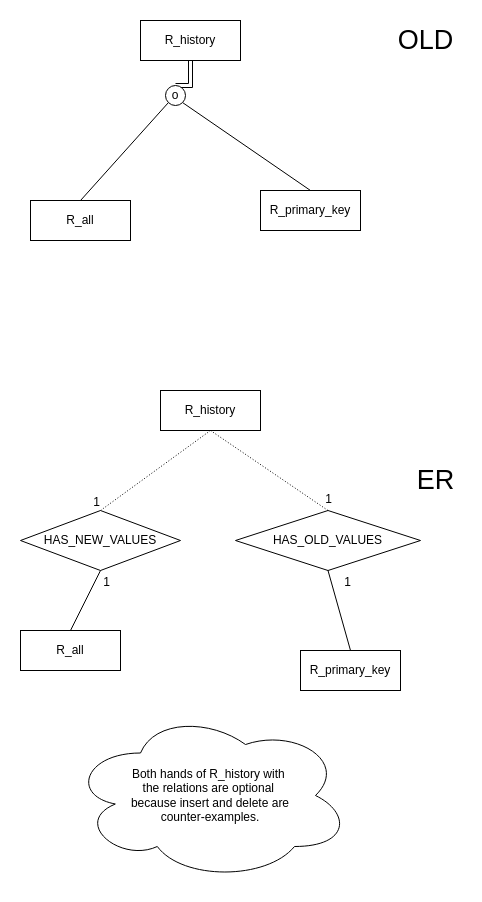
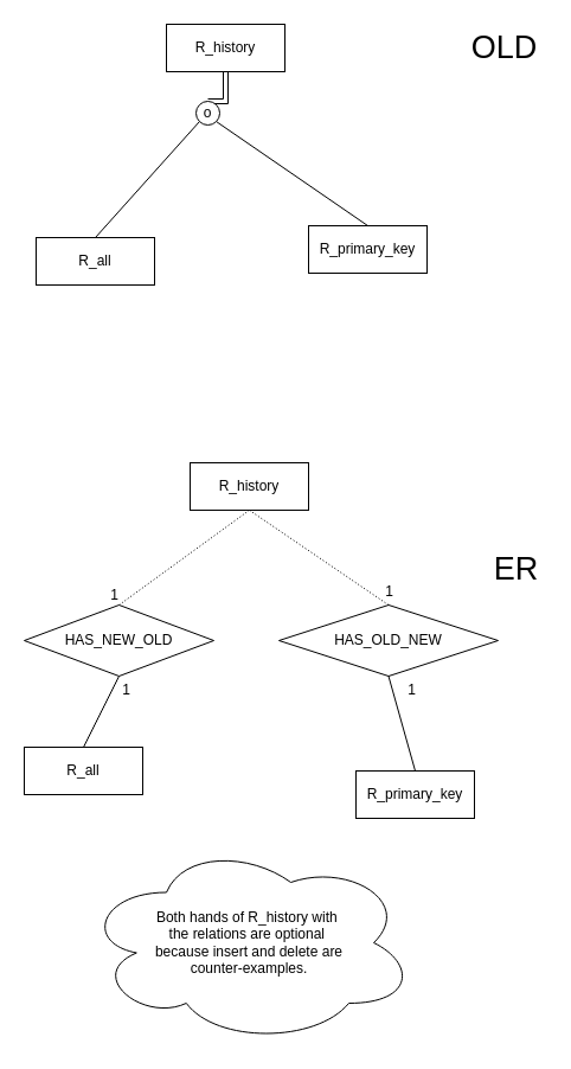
- <mxCell id="12" value="HAS_NEW_VALUES" style="shape=rhombus;perimeter=rhombusPerimeter;whiteSpace=wrap;html=1;align=center;" parent="1" vertex="1"><mxGeometry x="20" y="510" width="160" height="60" as="geometry" /></mxCell>
+ <mxCell id="12" value="HAS_NEW_OLD" style="shape=rhombus;perimeter=rhombusPerimeter;whiteSpace=wrap;html=1;align=center;" parent="1" vertex="1"><mxGeometry x="20" y="510" width="160" height="60" as="geometry" /></mxCell>
- <mxCell id="13" value="HAS_OLD_VALUES" style="shape=rhombus;perimeter=rhombusPerimeter;whiteSpace=wrap;html=1;align=center;" parent="1" vertex="1"><mxGeometry x="235" y="510" width="185" height="60" as="geometry" /></mxCell>
+ <mxCell id="13" value="HAS_OLD_NEW" style="shape=rhombus;perimeter=rhombusPerimeter;whiteSpace=wrap;html=1;align=center;" parent="1" vertex="1"><mxGeometry x="235" y="510" width="185" height="60" as="geometry" /></mxCell>
